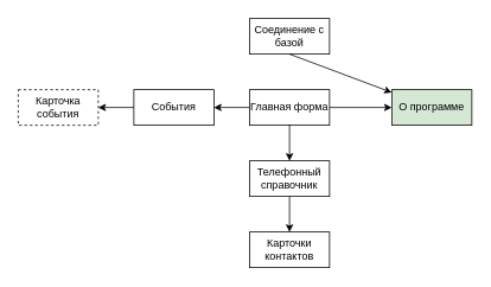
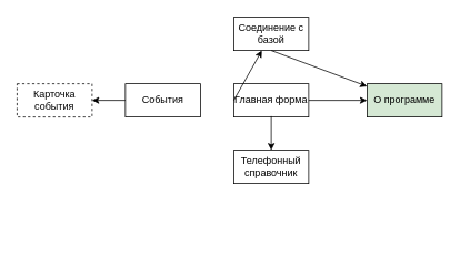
- <mxCell id="11" value="" style="endArrow=classic;html=1;entryX=1;entryY=0.5;entryDx=0;entryDy=0;exitX=0;exitY=0.5;exitDx=0;exitDy=0;" edge="1" parent="1" source="2" target="6"><mxGeometry width="50" height="50" relative="1" as="geometry"><mxPoint x="240" y="220" as="sourcePoint" /><mxPoint x="290" y="170" as="targetPoint" /></mxGeometry></mxCell>
+ <mxCell id="11" value="" style="endArrow=classic;html=1;exitX=0;exitY=0.5;exitDx=0;exitDy=0;" edge="1" parent="1" source="2" target="3"><mxGeometry width="50" height="50" relative="1" as="geometry"><mxPoint x="240" y="220" as="sourcePoint" /><mxPoint x="290" y="170" as="targetPoint" /></mxGeometry></mxCell>
- <mxCell id="14" value="" style="endArrow=classic;html=1;entryX=0.5;entryY=0;entryDx=0;entryDy=0;exitX=0.5;exitY=1;exitDx=0;exitDy=0;" edge="1" parent="1" source="5" target="8"><mxGeometry width="50" height="50" relative="1" as="geometry"><mxPoint x="230" y="280" as="sourcePoint" /><mxPoint x="280" y="230" as="targetPoint" /></mxGeometry></mxCell>
- <mxCell id="8" value="Карточки контактов" style="rounded=0;whiteSpace=wrap;html=1;" vertex="1" parent="1"><mxGeometry x="280" y="260" width="90" height="40" as="geometry" /></mxCell>
